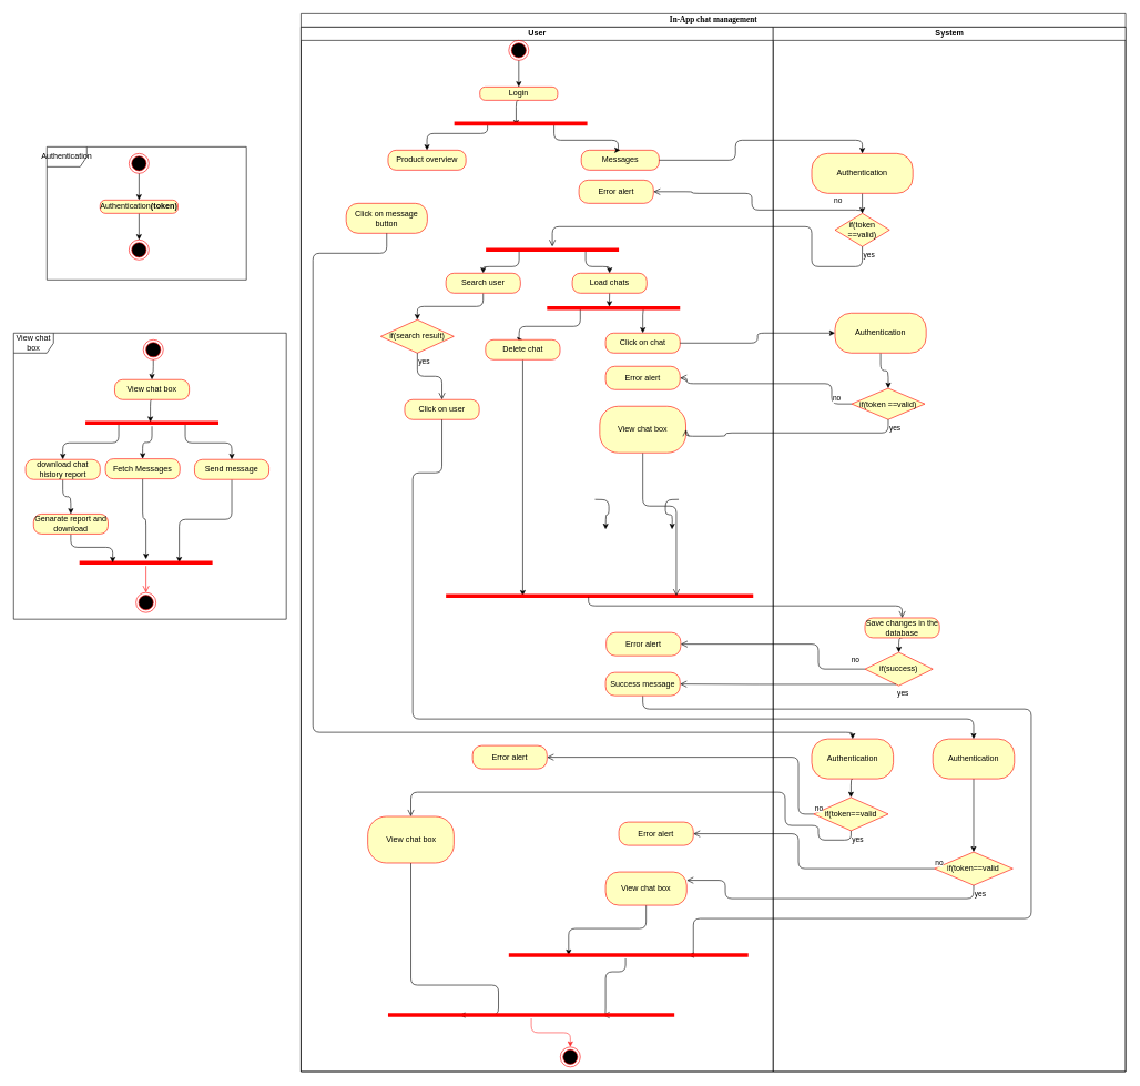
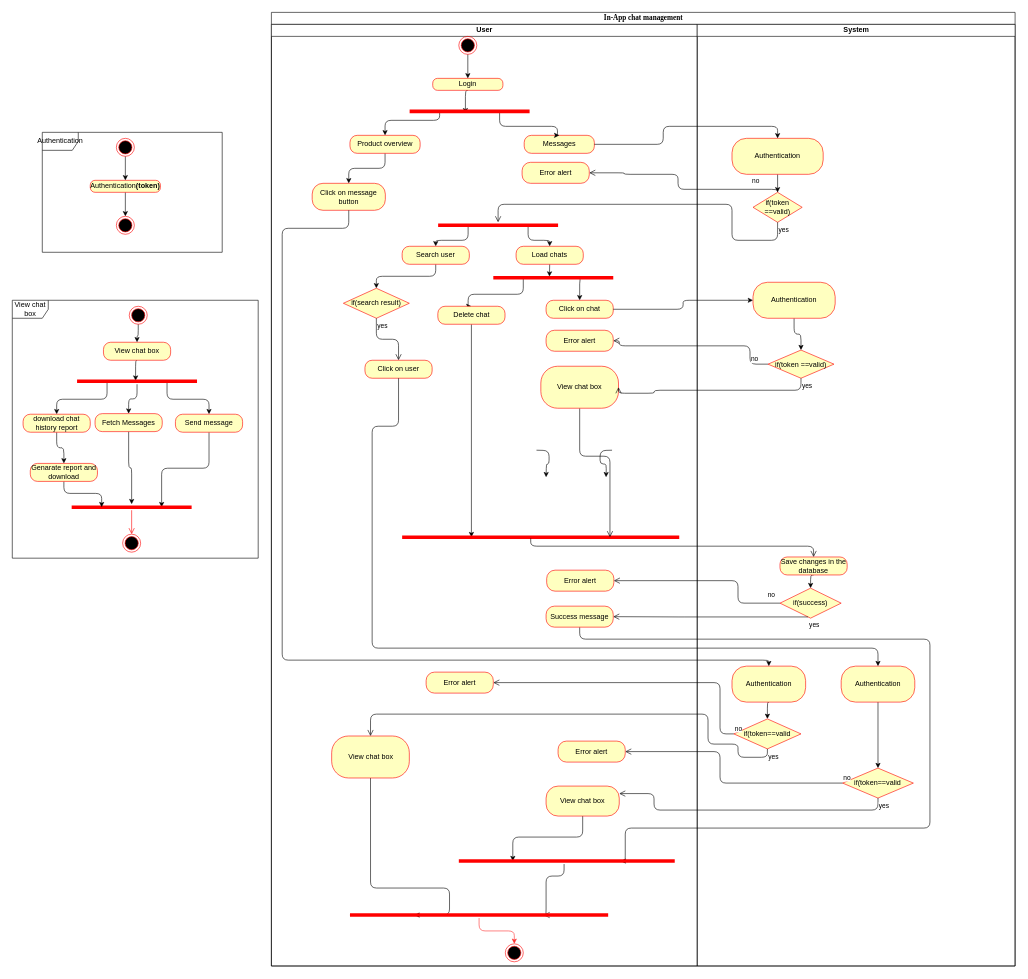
+ <mxCell id="35" style="edgeStyle=orthogonalEdgeStyle;rounded=1;orthogonalLoop=1;jettySize=auto;html=1;exitX=0.5;exitY=1;exitDx=0;exitDy=0;entryX=0.5;entryY=0;entryDx=0;entryDy=0;" edge="1" parent="3" source="36" target="52"><mxGeometry relative="1" as="geometry" /></mxCell>
